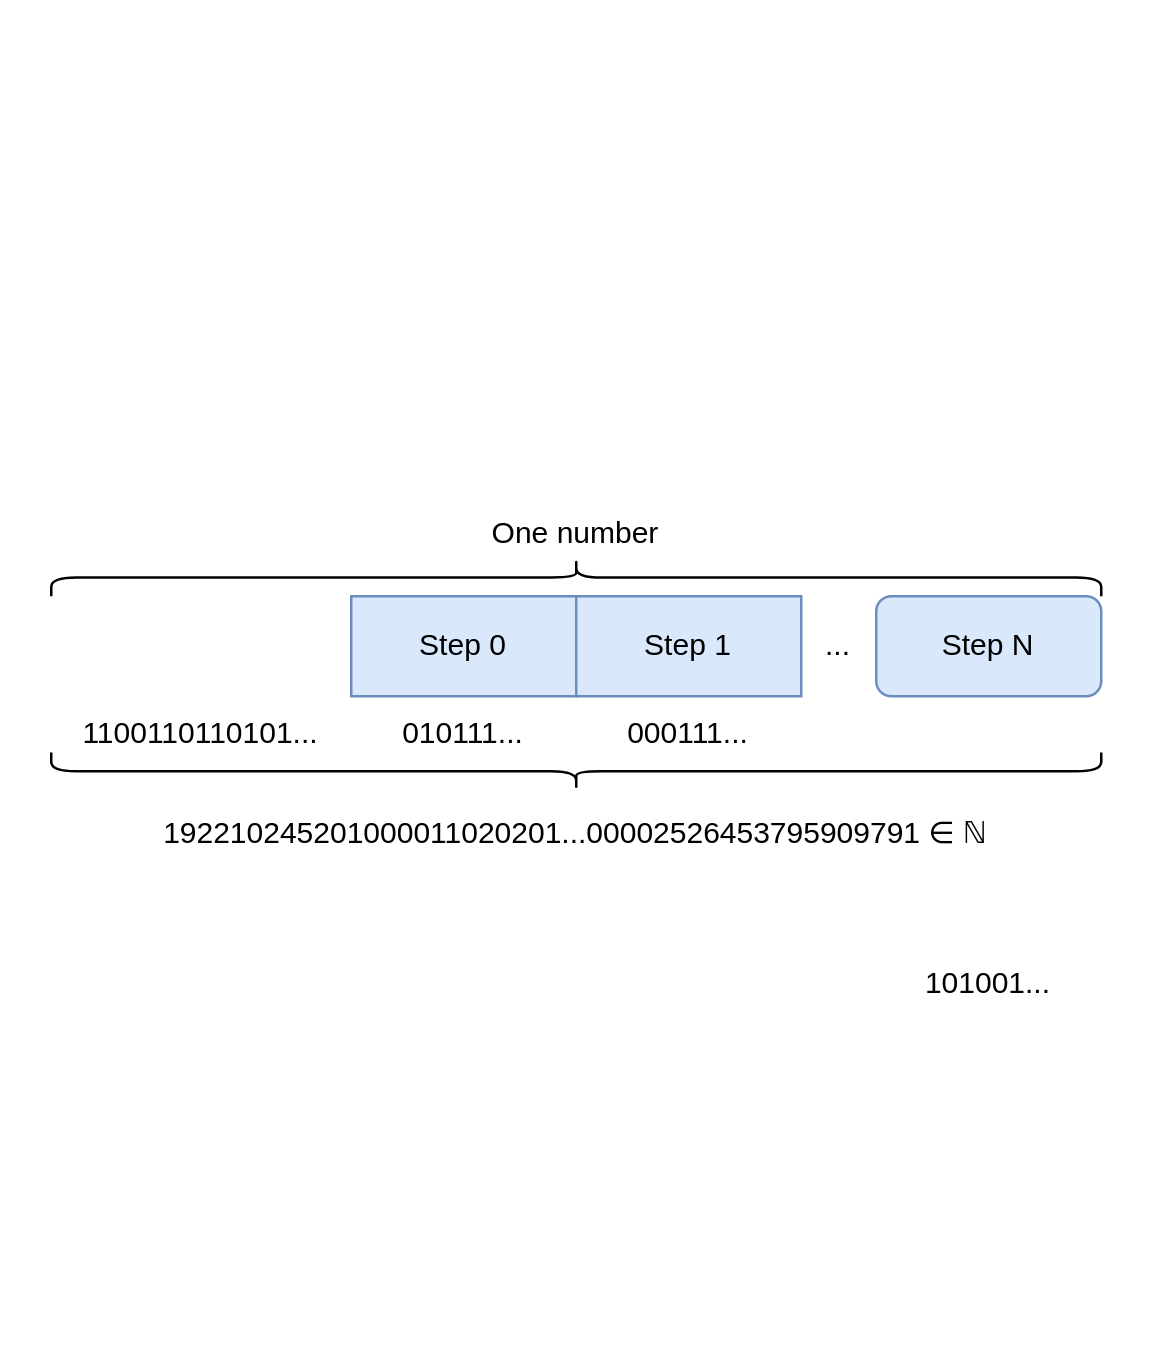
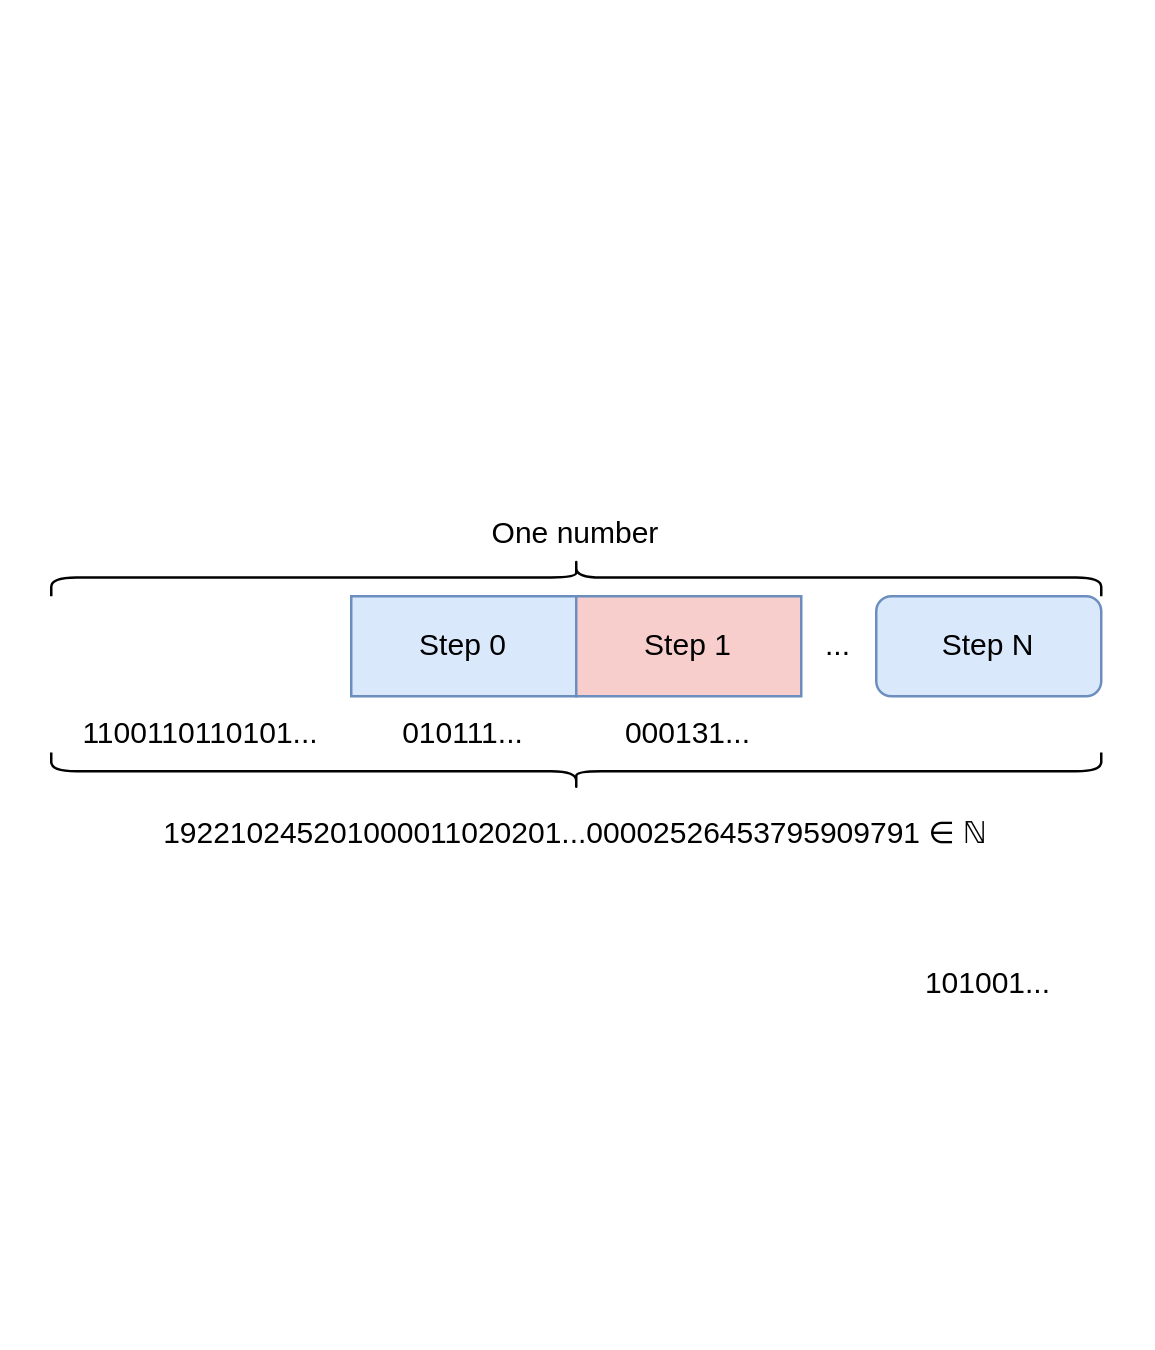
- <mxCell id="3" value="Step 1" style="rounded=0;whiteSpace=wrap;html=1;fillColor=#dae8fc;strokeColor=#6c8ebf;" parent="1" vertex="1"><mxGeometry x="230" y="238" width="90" height="40" as="geometry" /></mxCell>
+ <mxCell id="3" value="Step 1" style="rounded=0;whiteSpace=wrap;html=1;fillColor=#f8cecc;strokeColor=#6c8ebf;" parent="1" vertex="1"><mxGeometry x="230" y="238" width="90" height="40" as="geometry" /></mxCell>
- <mxCell id="10" value="000111..." style="text;html=1;strokeColor=none;fillColor=none;align=center;verticalAlign=middle;whiteSpace=wrap;rounded=0;" parent="1" vertex="1"><mxGeometry x="230" y="278" width="90" height="30" as="geometry" /></mxCell>
+ <mxCell id="10" value="000131..." style="text;html=1;strokeColor=none;fillColor=none;align=center;verticalAlign=middle;whiteSpace=wrap;rounded=0;" parent="1" vertex="1"><mxGeometry x="230" y="278" width="90" height="30" as="geometry" /></mxCell>
